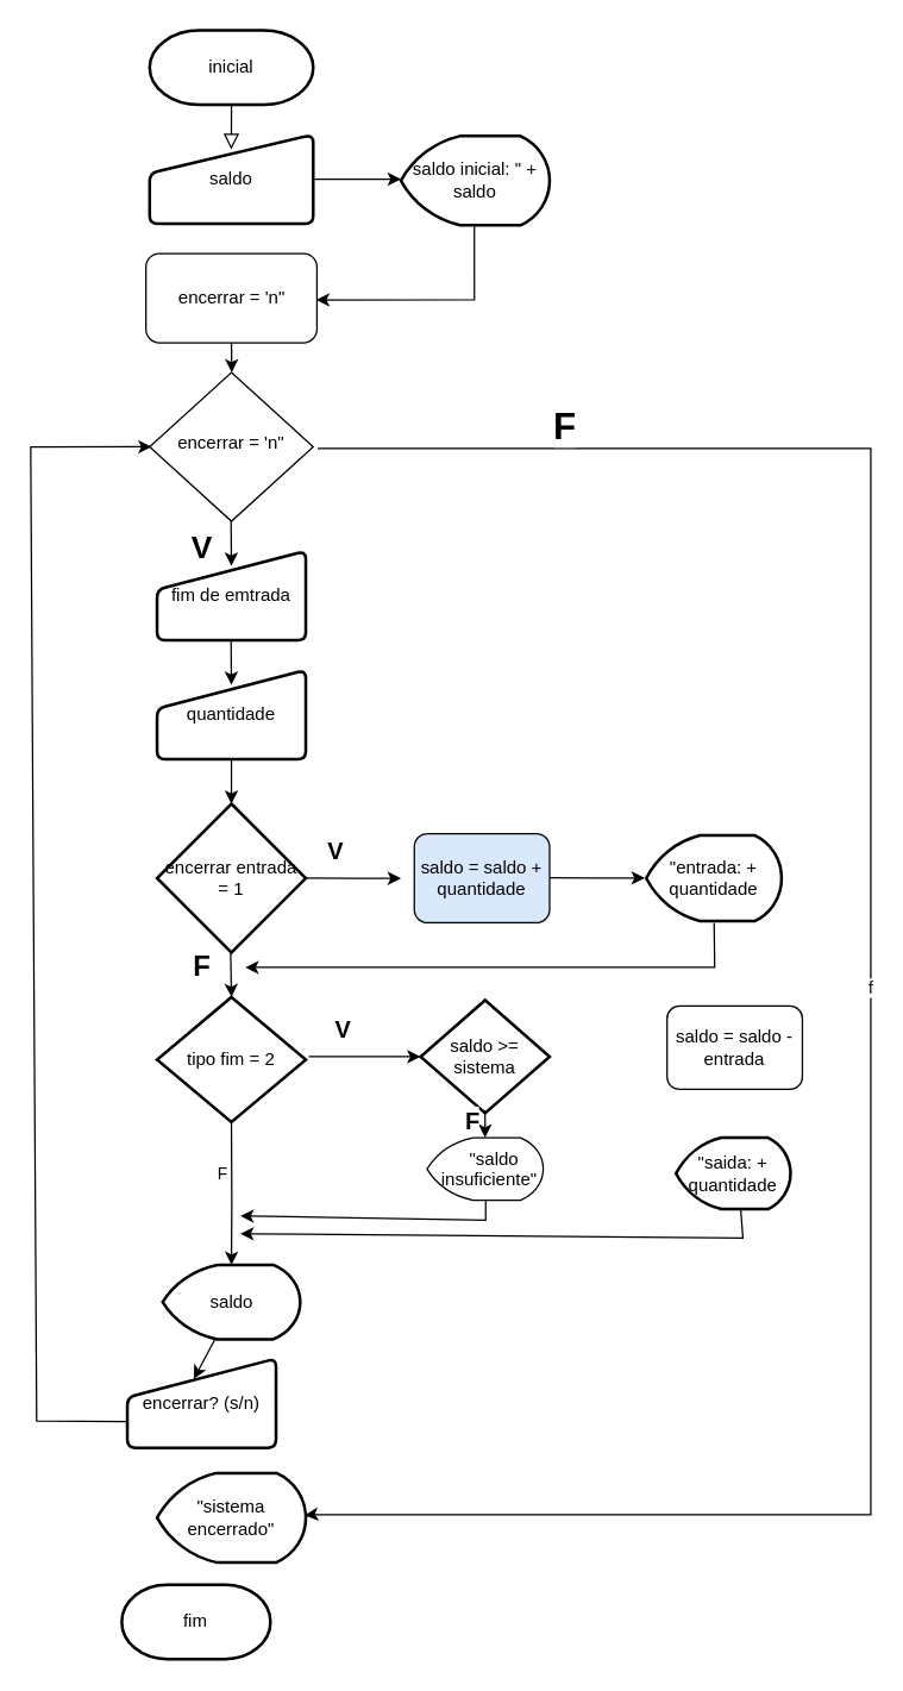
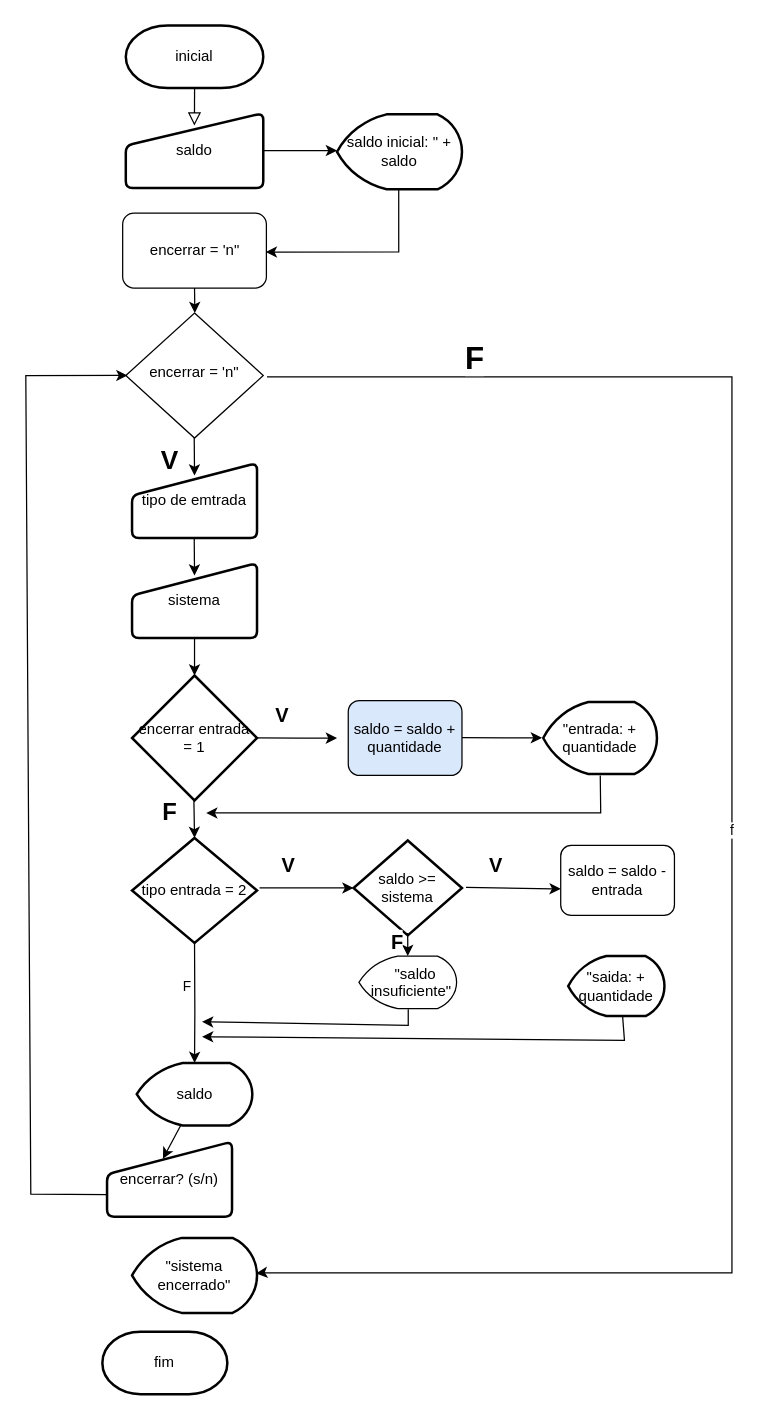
- <mxCell id="10" value="fim de emtrada" style="html=1;strokeWidth=2;shape=manualInput;whiteSpace=wrap;rounded=1;size=26;arcSize=11;" parent="1" vertex="1"><mxGeometry x="105" y="370" width="100" height="60" as="geometry" /></mxCell>
+ <mxCell id="10" value="tipo de emtrada" style="html=1;strokeWidth=2;shape=manualInput;whiteSpace=wrap;rounded=1;size=26;arcSize=11;" parent="1" vertex="1"><mxGeometry x="105" y="370" width="100" height="60" as="geometry" /></mxCell>
- <mxCell id="9" value="quantidade" style="html=1;strokeWidth=2;shape=manualInput;whiteSpace=wrap;rounded=1;size=26;arcSize=11;" parent="1" vertex="1"><mxGeometry x="105" y="450" width="100" height="60" as="geometry" /></mxCell>
+ <mxCell id="9" value="sistema" style="html=1;strokeWidth=2;shape=manualInput;whiteSpace=wrap;rounded=1;size=26;arcSize=11;" parent="1" vertex="1"><mxGeometry x="105" y="450" width="100" height="60" as="geometry" /></mxCell>
+ <mxCell id="34" value="&lt;p style=&quot;font-size: 16px; line-height: 0%;&quot;&gt;&lt;b&gt;V&lt;/b&gt;&lt;/p&gt;" style="endArrow=classic;html=1;rounded=0;exitX=1.037;exitY=0.495;exitDx=0;exitDy=0;exitPerimeter=0;entryX=0;entryY=0.62;entryDx=0;entryDy=0;entryPerimeter=0;" parent="1" source="32" target="36" edge="1"><mxGeometry x="-0.378" y="18" width="50" height="50" relative="1" as="geometry"><mxPoint x="372" y="690" as="sourcePoint" /><mxPoint x="445" y="701.87" as="targetPoint" /><Array as="points" /><mxPoint as="offset" /></mxGeometry></mxCell>
- <mxCell id="21" value="tipo fim = 2" style="strokeWidth=2;html=1;shape=mxgraph.flowchart.decision;whiteSpace=wrap;" parent="1" vertex="1"><mxGeometry x="105" y="670" width="100" height="84" as="geometry" /></mxCell>
+ <mxCell id="21" value="tipo entrada = 2" style="strokeWidth=2;html=1;shape=mxgraph.flowchart.decision;whiteSpace=wrap;" parent="1" vertex="1"><mxGeometry x="105" y="670" width="100" height="84" as="geometry" /></mxCell>
